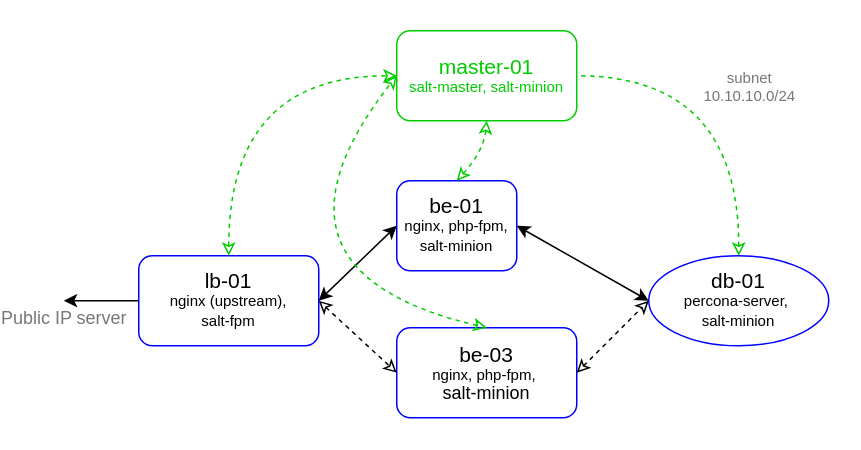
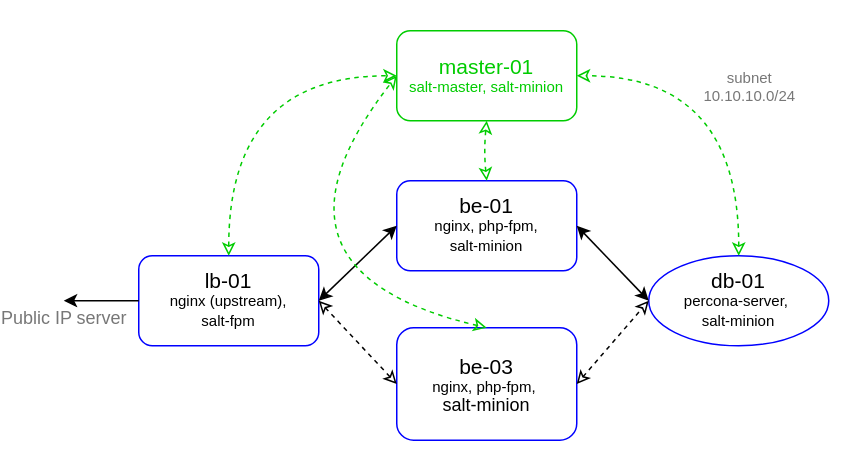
- <mxCell id="15" value="" style="endArrow=none;dashed=1;html=1;exitX=0.5;exitY=0;exitDx=0;exitDy=0;entryX=1;entryY=0.5;entryDx=0;entryDy=0;startArrow=classic;startFill=0;endFill=0;jumpStyle=none;strokeColor=#00CC00;jumpSize=6;curved=1;" edge="1" parent="1" source="9" target="11"><mxGeometry width="50" height="50" relative="1" as="geometry"><mxPoint x="440" y="170" as="sourcePoint" /><mxPoint x="552" y="50" as="targetPoint" /><Array as="points"><mxPoint x="470" y="50" /></Array></mxGeometry></mxCell>
+ <mxCell id="15" value="" style="endArrow=classic;dashed=1;html=1;exitX=0.5;exitY=0;exitDx=0;exitDy=0;entryX=1;entryY=0.5;entryDx=0;entryDy=0;startArrow=classic;startFill=0;endFill=0;jumpStyle=none;strokeColor=#00CC00;jumpSize=6;curved=1;" edge="1" parent="1" source="9" target="11"><mxGeometry width="50" height="50" relative="1" as="geometry"><mxPoint x="440" y="170" as="sourcePoint" /><mxPoint x="552" y="50" as="targetPoint" /><Array as="points"><mxPoint x="470" y="50" /></Array></mxGeometry></mxCell>
- <mxCell id="2" value="&lt;p style=&quot;line-height: 100%&quot;&gt;&lt;span style=&quot;font-size: 14px&quot;&gt;be-01&lt;/span&gt;&lt;br&gt;&lt;span style=&quot;font-size: 10px&quot;&gt;nginx, php-fpm, &lt;br&gt;salt-minion&lt;/span&gt;&lt;br&gt;&lt;/p&gt;" style="rounded=1;whiteSpace=wrap;html=1;strokeColor=#0000FF;" parent="1" vertex="1"><mxGeometry x="242" y="120" width="80" height="60" as="geometry" /></mxCell>
+ <mxCell id="2" value="&lt;p style=&quot;line-height: 100%&quot;&gt;&lt;span style=&quot;font-size: 14px&quot;&gt;be-01&lt;/span&gt;&lt;br&gt;&lt;span style=&quot;font-size: 10px&quot;&gt;nginx, php-fpm, &lt;br&gt;salt-minion&lt;/span&gt;&lt;br&gt;&lt;/p&gt;" style="rounded=1;whiteSpace=wrap;html=1;strokeColor=#0000FF;" parent="1" vertex="1"><mxGeometry x="242" y="120" width="120" height="60" as="geometry" /></mxCell>
- <mxCell id="4" value="&lt;p style=&quot;line-height: 100%&quot;&gt;&lt;span style=&quot;font-size: 14px&quot;&gt;be-03&lt;/span&gt;&lt;br&gt;&lt;span style=&quot;font-size: 10px&quot;&gt;nginx, php-fpm,&amp;nbsp;&lt;br&gt;&lt;/span&gt;salt-minion&lt;/p&gt;" style="rounded=1;whiteSpace=wrap;html=1;strokeColor=#0000FF;" parent="1" vertex="1"><mxGeometry x="242" y="218" width="120" height="60" as="geometry" /></mxCell>
+ <mxCell id="4" value="&lt;p style=&quot;line-height: 100%&quot;&gt;&lt;span style=&quot;font-size: 14px&quot;&gt;be-03&lt;/span&gt;&lt;br&gt;&lt;span style=&quot;font-size: 10px&quot;&gt;nginx, php-fpm,&amp;nbsp;&lt;br&gt;&lt;/span&gt;salt-minion&lt;/p&gt;" style="rounded=1;whiteSpace=wrap;html=1;strokeColor=#0000FF;" parent="1" vertex="1"><mxGeometry x="242" y="218" width="120" height="75" as="geometry" /></mxCell>
